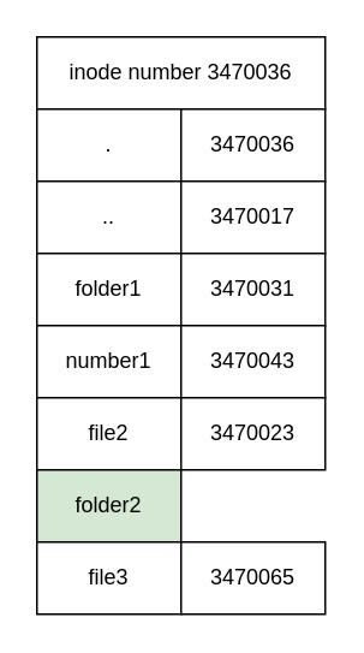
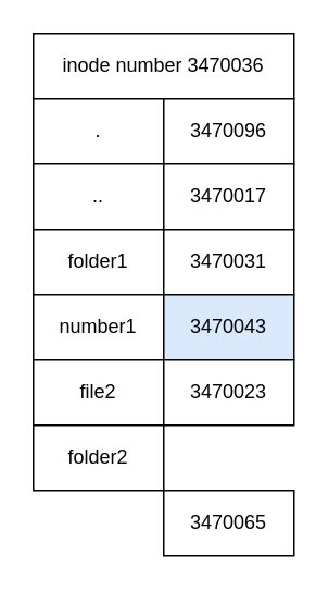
- <mxCell id="4" value="3470036" style="rounded=0;whiteSpace=wrap;html=1;" parent="1" vertex="1"><mxGeometry x="100" y="60" width="80" height="40" as="geometry" /></mxCell>
+ <mxCell id="4" value="3470096" style="rounded=0;whiteSpace=wrap;html=1;" parent="1" vertex="1"><mxGeometry x="100" y="60" width="80" height="40" as="geometry" /></mxCell>
- <mxCell id="10" value="3470043" style="rounded=0;whiteSpace=wrap;html=1;" parent="1" vertex="1"><mxGeometry x="100" y="180" width="80" height="40" as="geometry" /></mxCell>
+ <mxCell id="10" value="3470043" style="rounded=0;whiteSpace=wrap;html=1;fillColor=#dae8fc;" parent="1" vertex="1"><mxGeometry x="100" y="180" width="80" height="40" as="geometry" /></mxCell>
- <mxCell id="12" value="folder2" style="rounded=0;whiteSpace=wrap;html=1;fillColor=#d5e8d4;" parent="1" vertex="1"><mxGeometry x="20" y="260" width="80" height="40" as="geometry" /></mxCell>
+ <mxCell id="12" value="folder2" style="rounded=0;whiteSpace=wrap;html=1;" parent="1" vertex="1"><mxGeometry x="20" y="260" width="80" height="40" as="geometry" /></mxCell>
- <mxCell id="13" value="file3" style="rounded=0;whiteSpace=wrap;html=1;" parent="1" vertex="1"><mxGeometry x="20" y="300" width="80" height="40" as="geometry" /></mxCell>
